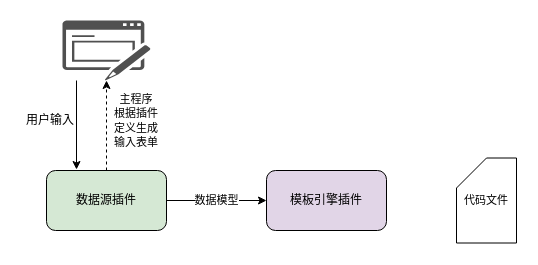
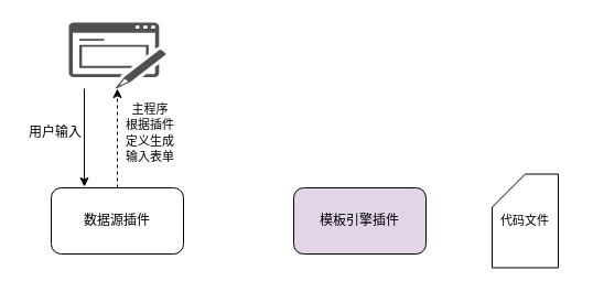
- <mxCell id="3" value="数据源插件" style="rounded=1;whiteSpace=wrap;html=1;fillColor=#d5e8d4;" vertex="1" parent="1"><mxGeometry x="46" y="170" width="120" height="60" as="geometry" /></mxCell>
+ <mxCell id="3" value="数据源插件" style="rounded=1;whiteSpace=wrap;html=1;" vertex="1" parent="1"><mxGeometry x="46" y="170" width="120" height="60" as="geometry" /></mxCell>
- <mxCell id="5" value="数据模型" style="endArrow=classic;html=1;exitX=1;exitY=0.5;exitDx=0;exitDy=0;entryX=0;entryY=0.5;entryDx=0;entryDy=0;" edge="1" parent="1" source="3" target="4"><mxGeometry width="50" height="50" relative="1" as="geometry"><mxPoint x="186" y="220" as="sourcePoint" /><mxPoint x="236" y="170" as="targetPoint" /></mxGeometry></mxCell>
- <mxCell id="6" value="&lt;span style=&quot;font-size: 11px ; background-color: rgb(255 , 255 , 255)&quot;&gt;代码文件&lt;/span&gt;" style="shape=card;whiteSpace=wrap;html=1;" vertex="1" parent="1"><mxGeometry x="456" y="157.5" width="60" height="85" as="geometry" /></mxCell>
+ <mxCell id="6" value="&lt;span style=&quot;font-size: 11px ; background-color: rgb(255 , 255 , 255)&quot;&gt;代码文件&lt;/span&gt;" style="shape=card;whiteSpace=wrap;html=1;" vertex="1" parent="1"><mxGeometry x="446" y="157.5" width="60" height="85" as="geometry" /></mxCell>
